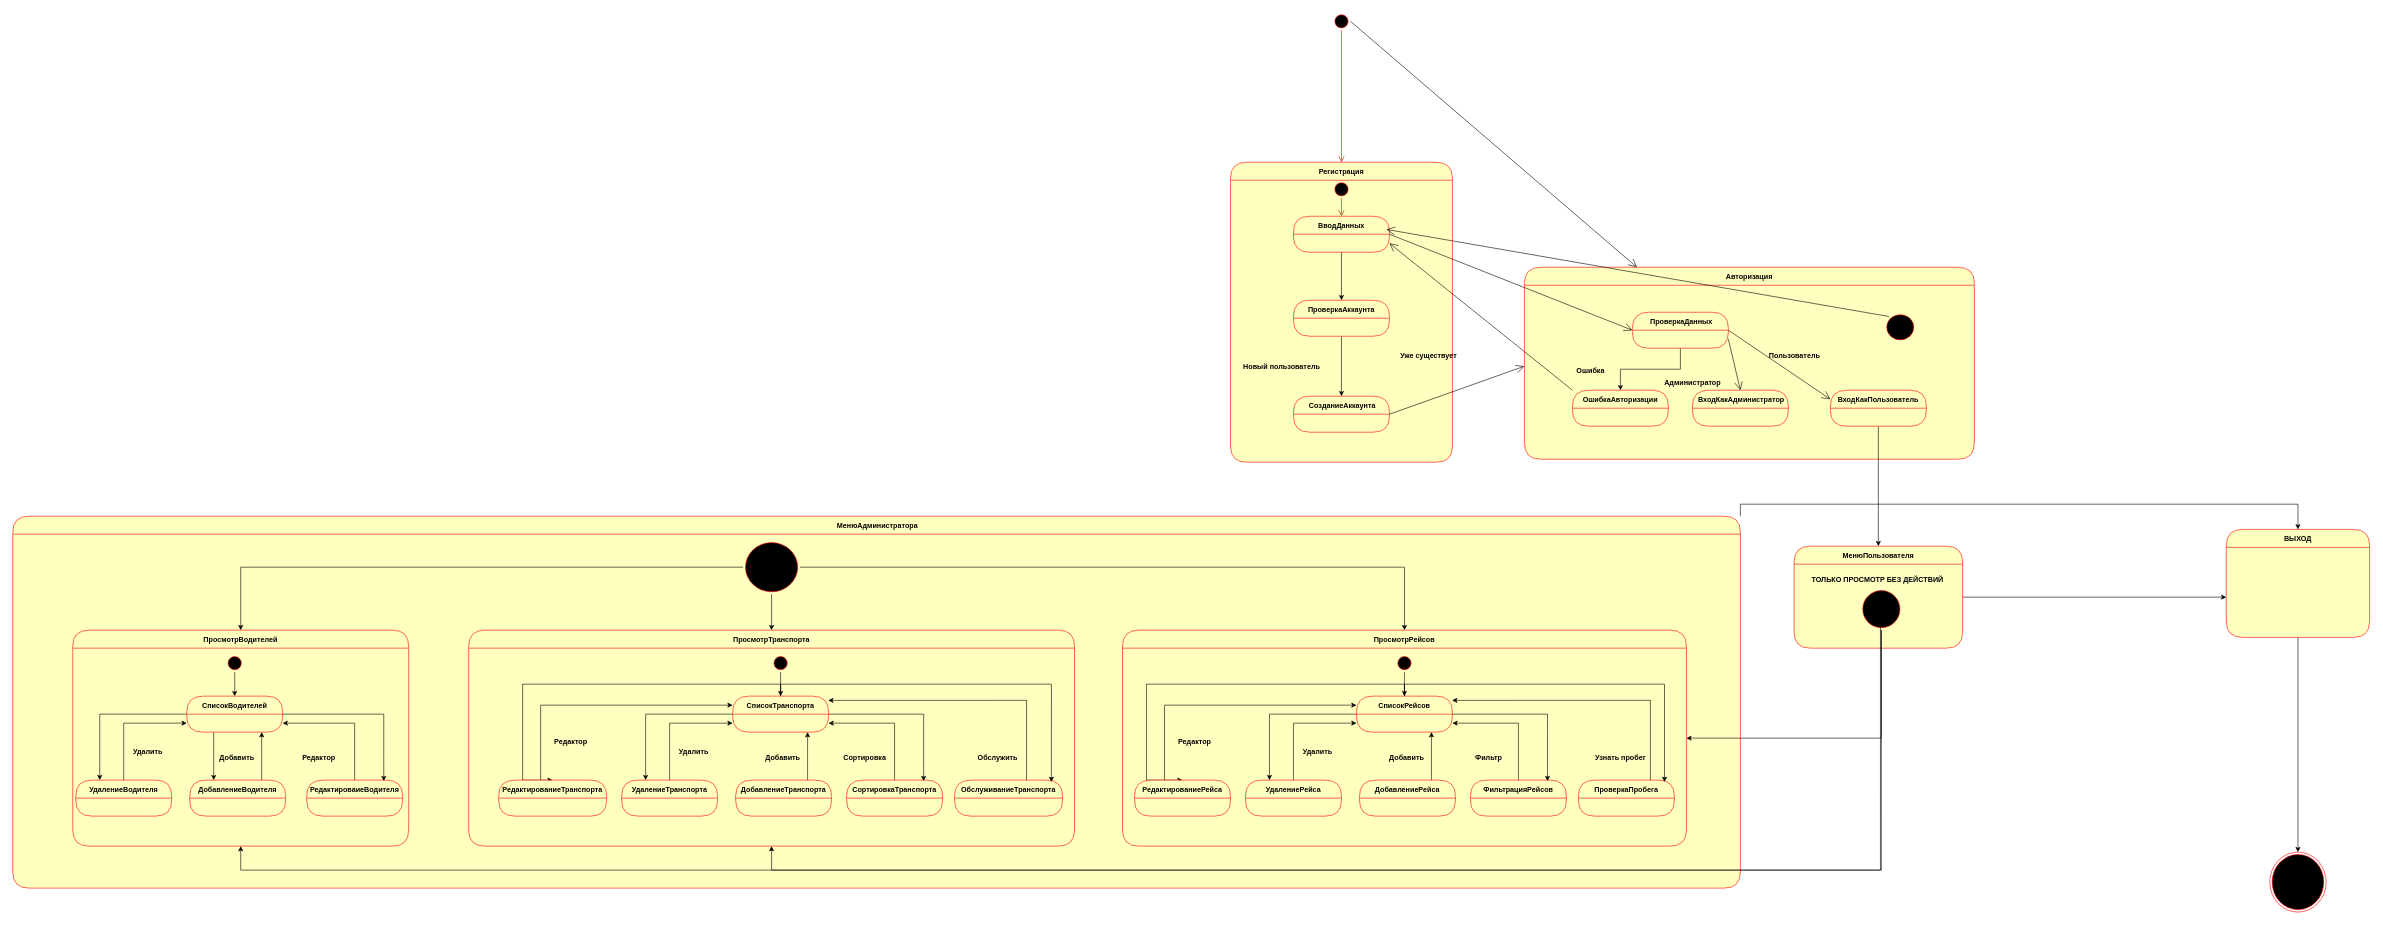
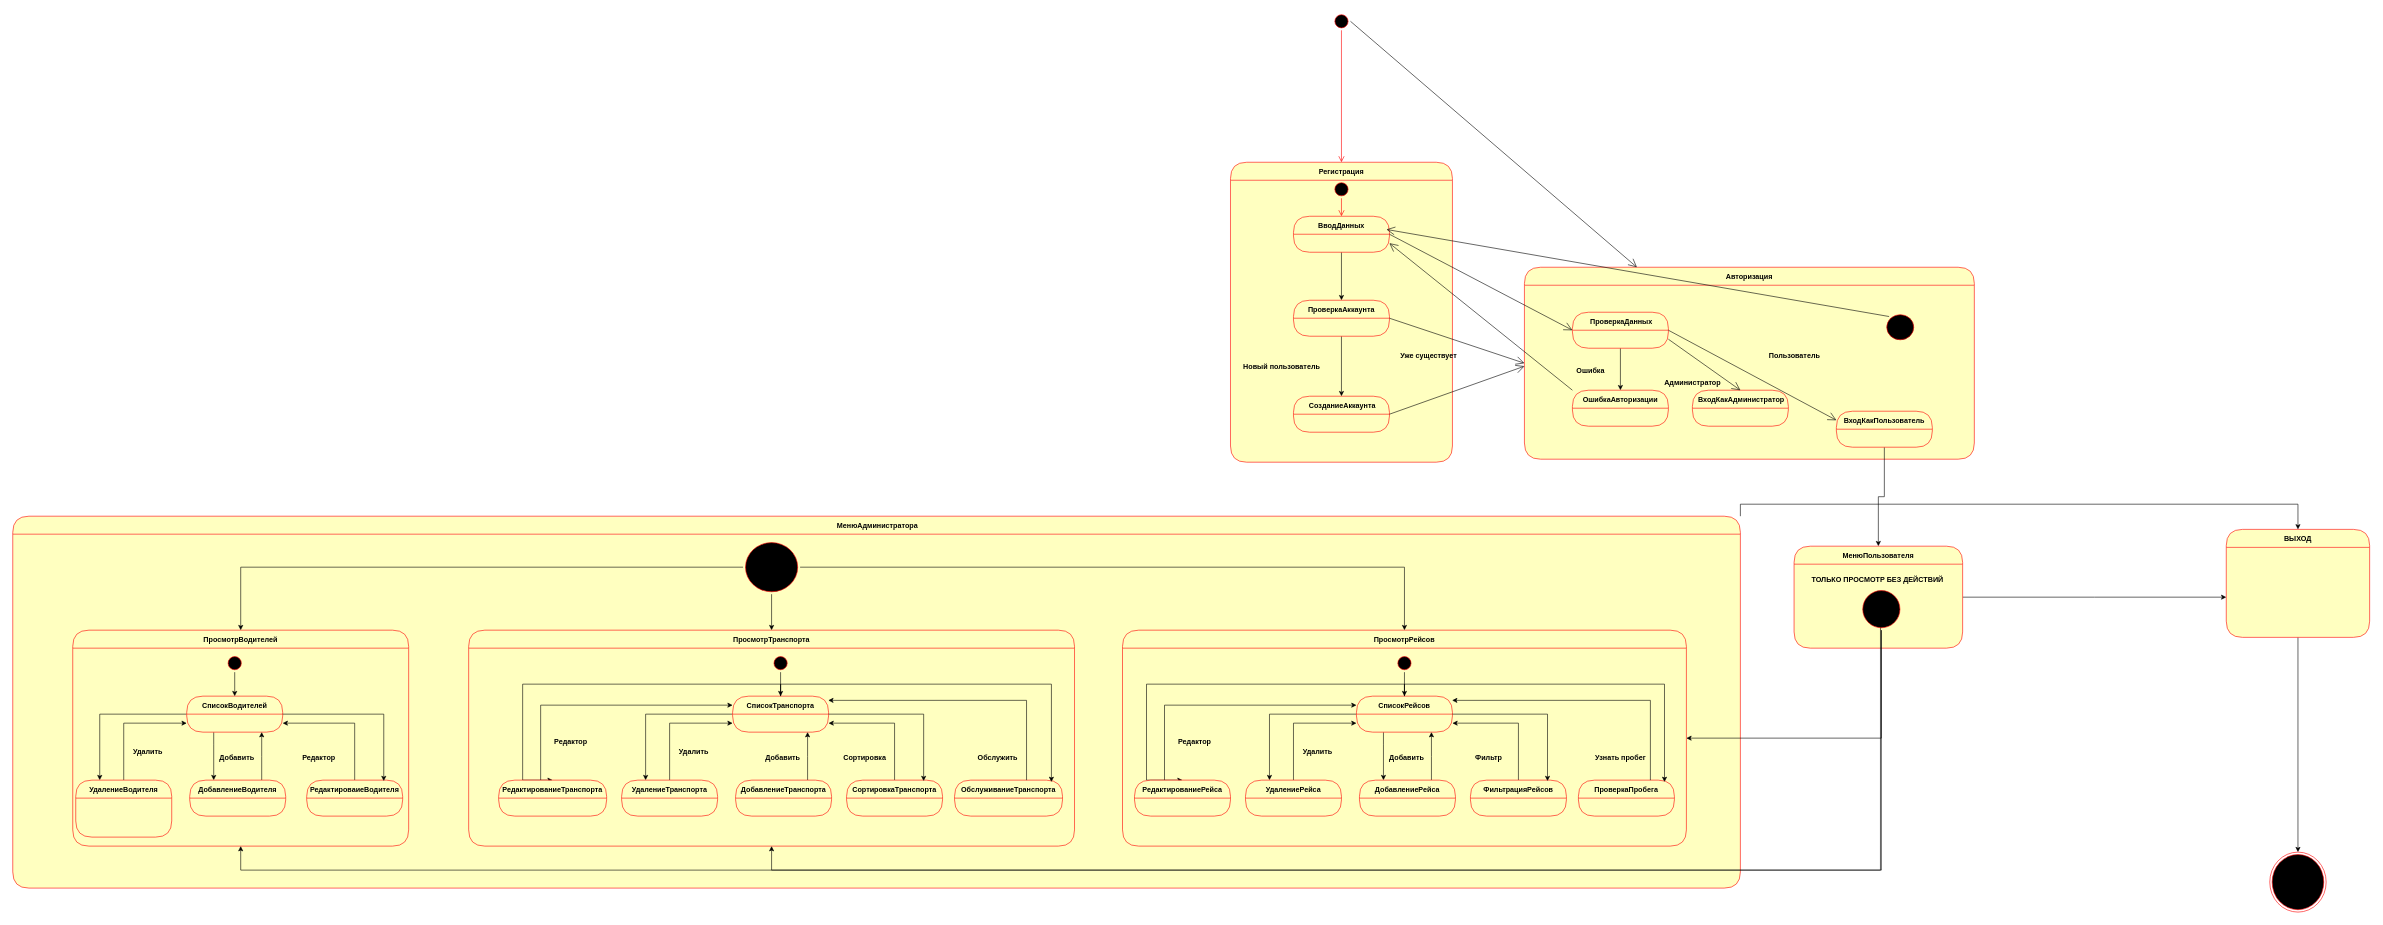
- <mxCell id="16" value=" ПроверкаДанных" style="swimlane;fontStyle=1;align=center;verticalAlign=middle;childLayout=stackLayout;horizontal=1;startSize=30;horizontalStack=0;resizeParent=0;resizeLast=1;container=0;fontColor=#000000;collapsible=0;rounded=1;arcSize=30;strokeColor=#ff0000;fillColor=#ffffc0;swimlaneFillColor=#ffffc0;dropTarget=0;" vertex="1" parent="1"><mxGeometry x="2720" y="520" width="160" height="60" as="geometry" /></mxCell>
+ <mxCell id="16" value=" ПроверкаДанных" style="swimlane;fontStyle=1;align=center;verticalAlign=middle;childLayout=stackLayout;horizontal=1;startSize=30;horizontalStack=0;resizeParent=0;resizeLast=1;container=0;fontColor=#000000;collapsible=0;rounded=1;arcSize=30;strokeColor=#ff0000;fillColor=#ffffc0;swimlaneFillColor=#ffffc0;dropTarget=0;" vertex="1" parent="1"><mxGeometry x="2620" y="520" width="160" height="60" as="geometry" /></mxCell>
+ <mxCell id="28" value="" style="endArrow=open;endFill=1;endSize=12;html=1;rounded=0;exitX=1;exitY=0.5;exitDx=0;exitDy=0;entryX=0;entryY=0.5;entryDx=0;entryDy=0;" edge="1" parent="1" source="9" target="12"><mxGeometry width="160" relative="1" as="geometry"><mxPoint x="2360" y="550" as="sourcePoint" /><mxPoint x="2520" y="550" as="targetPoint" /></mxGeometry></mxCell>
- <mxCell id="14" value="ВходКакПользователь" style="swimlane;fontStyle=1;align=center;verticalAlign=middle;childLayout=stackLayout;horizontal=1;startSize=30;horizontalStack=0;resizeParent=0;resizeLast=1;container=0;fontColor=#000000;collapsible=0;rounded=1;arcSize=30;strokeColor=#ff0000;fillColor=#ffffc0;swimlaneFillColor=#ffffc0;dropTarget=0;" vertex="1" parent="1"><mxGeometry x="3050" y="650" width="160" height="60" as="geometry" /></mxCell>
+ <mxCell id="14" value="ВходКакПользователь" style="swimlane;fontStyle=1;align=center;verticalAlign=middle;childLayout=stackLayout;horizontal=1;startSize=30;horizontalStack=0;resizeParent=0;resizeLast=1;container=0;fontColor=#000000;collapsible=0;rounded=1;arcSize=30;strokeColor=#ff0000;fillColor=#ffffc0;swimlaneFillColor=#ffffc0;dropTarget=0;" vertex="1" parent="1"><mxGeometry x="3060" y="685" width="160" height="60" as="geometry" /></mxCell>
+ <mxCell id="40" style="edgeStyle=orthogonalEdgeStyle;rounded=0;orthogonalLoop=1;jettySize=auto;html=1;entryX=0.25;entryY=0;entryDx=0;entryDy=0;" edge="1" parent="1" source="41" target="46"><mxGeometry relative="1" as="geometry"><Array as="points"><mxPoint x="2305" y="1240" /><mxPoint x="2305" y="1240" /></Array></mxGeometry></mxCell>
- <mxCell id="95" value="УдалениеВодителя" style="swimlane;fontStyle=1;align=center;verticalAlign=middle;childLayout=stackLayout;horizontal=1;startSize=30;horizontalStack=0;resizeParent=0;resizeLast=1;container=0;fontColor=#000000;collapsible=0;rounded=1;arcSize=30;strokeColor=#ff0000;fillColor=#ffffc0;swimlaneFillColor=#ffffc0;dropTarget=0;" vertex="1" parent="1"><mxGeometry x="125" y="1300" width="160" height="60" as="geometry" /></mxCell>
+ <mxCell id="95" value="УдалениеВодителя" style="swimlane;fontStyle=1;align=center;verticalAlign=middle;childLayout=stackLayout;horizontal=1;startSize=30;horizontalStack=0;resizeParent=0;resizeLast=1;container=0;fontColor=#000000;collapsible=0;rounded=1;arcSize=30;strokeColor=#ff0000;fillColor=#ffffc0;swimlaneFillColor=#ffffc0;dropTarget=0;" vertex="1" parent="1"><mxGeometry x="125" y="1300" width="160" height="95" as="geometry" /></mxCell>
